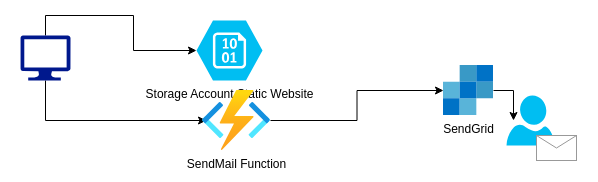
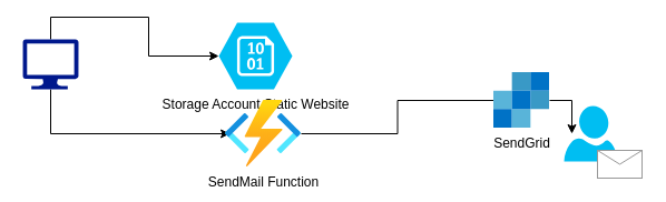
- <mxCell id="6" value="" style="edgeStyle=orthogonalEdgeStyle;rounded=0;orthogonalLoop=1;jettySize=auto;html=1;" edge="1" parent="1" source="7" target="9"><mxGeometry relative="1" as="geometry" /></mxCell>
+ <mxCell id="6" value="" style="edgeStyle=orthogonalEdgeStyle;rounded=0;orthogonalLoop=1;jettySize=auto;html=1;endArrow=none;" edge="1" parent="1" source="7" target="9"><mxGeometry relative="1" as="geometry" /></mxCell>
